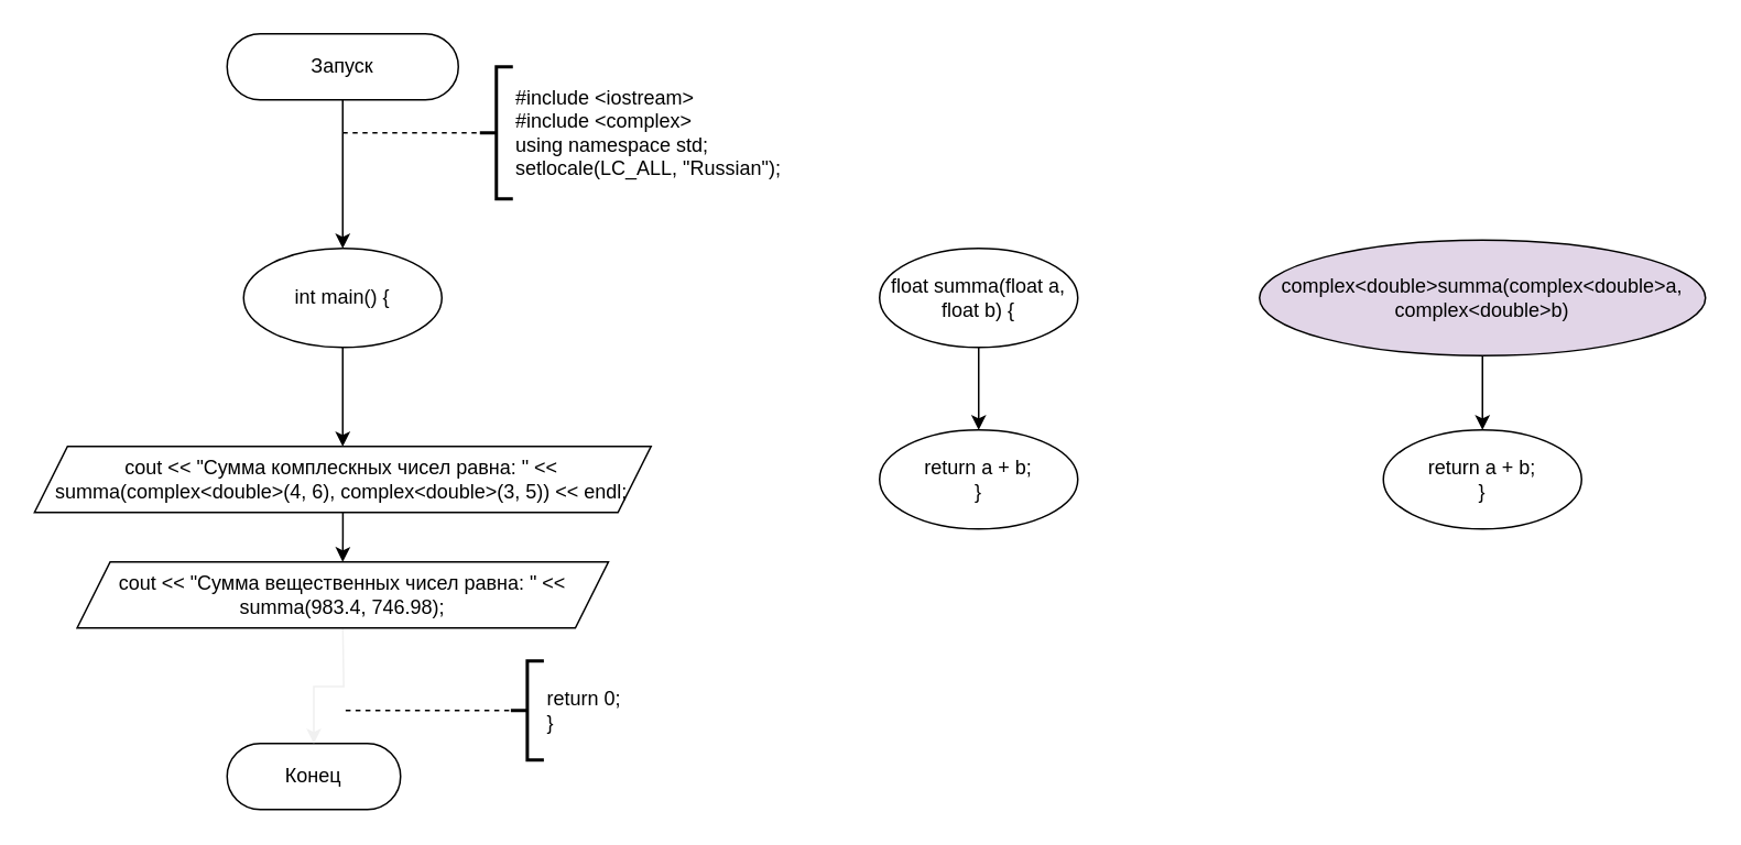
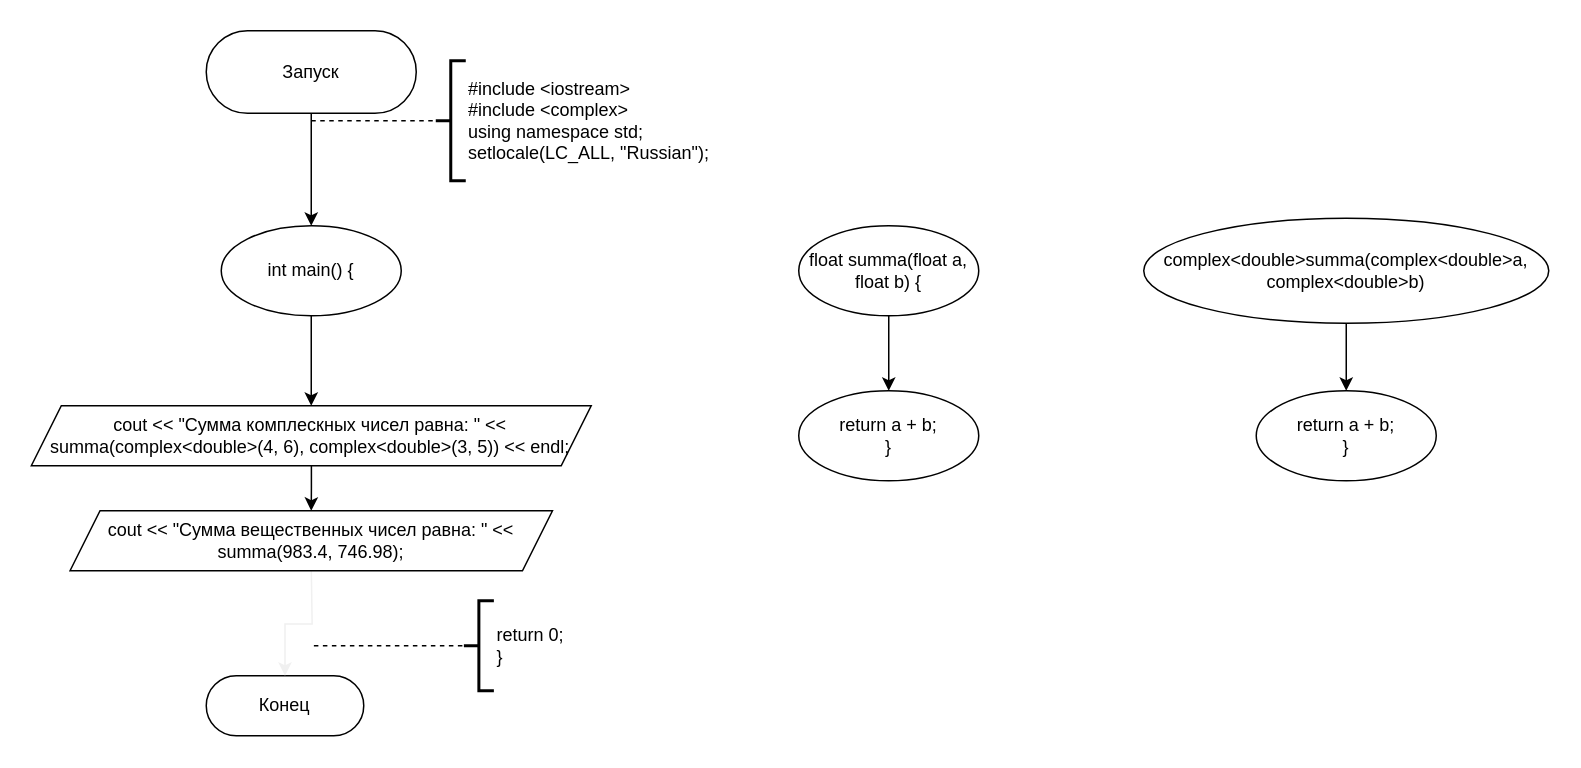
- <mxCell id="3" value="Запуск" style="rounded=1;whiteSpace=wrap;html=1;arcSize=50;" parent="1" vertex="1"><mxGeometry x="137" y="20" width="140" height="40" as="geometry" /></mxCell>
+ <mxCell id="3" value="Запуск" style="rounded=1;whiteSpace=wrap;html=1;arcSize=50;" parent="1" vertex="1"><mxGeometry x="137" y="20" width="140" height="55" as="geometry" /></mxCell>
- <mxCell id="18" value="&lt;div&gt;complex&amp;lt;double&amp;gt;summa(complex&amp;lt;double&amp;gt;a, complex&amp;lt;double&amp;gt;b)&lt;/div&gt;" style="ellipse;whiteSpace=wrap;html=1;fillColor=#e1d5e7;" vertex="1" parent="1"><mxGeometry x="762" y="145" width="270" height="70" as="geometry" /></mxCell>
+ <mxCell id="18" value="&lt;div&gt;complex&amp;lt;double&amp;gt;summa(complex&amp;lt;double&amp;gt;a, complex&amp;lt;double&amp;gt;b)&lt;/div&gt;" style="ellipse;whiteSpace=wrap;html=1;" vertex="1" parent="1"><mxGeometry x="762" y="145" width="270" height="70" as="geometry" /></mxCell>
